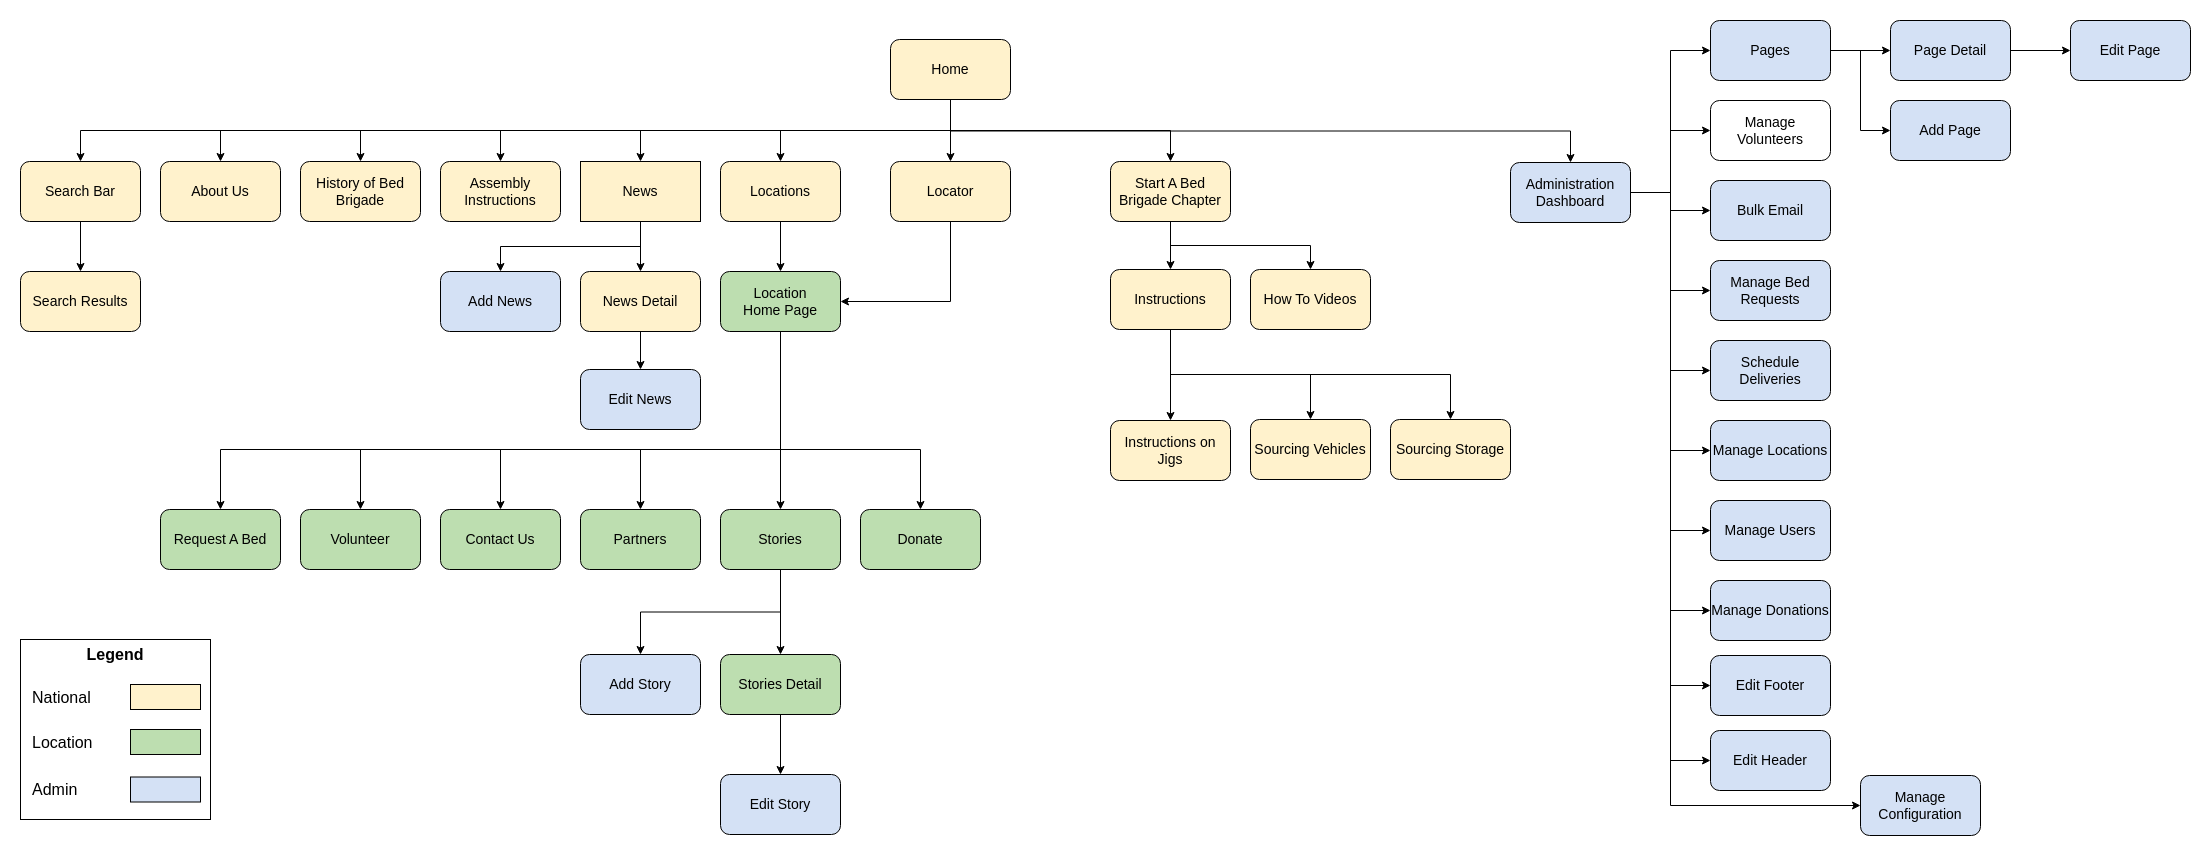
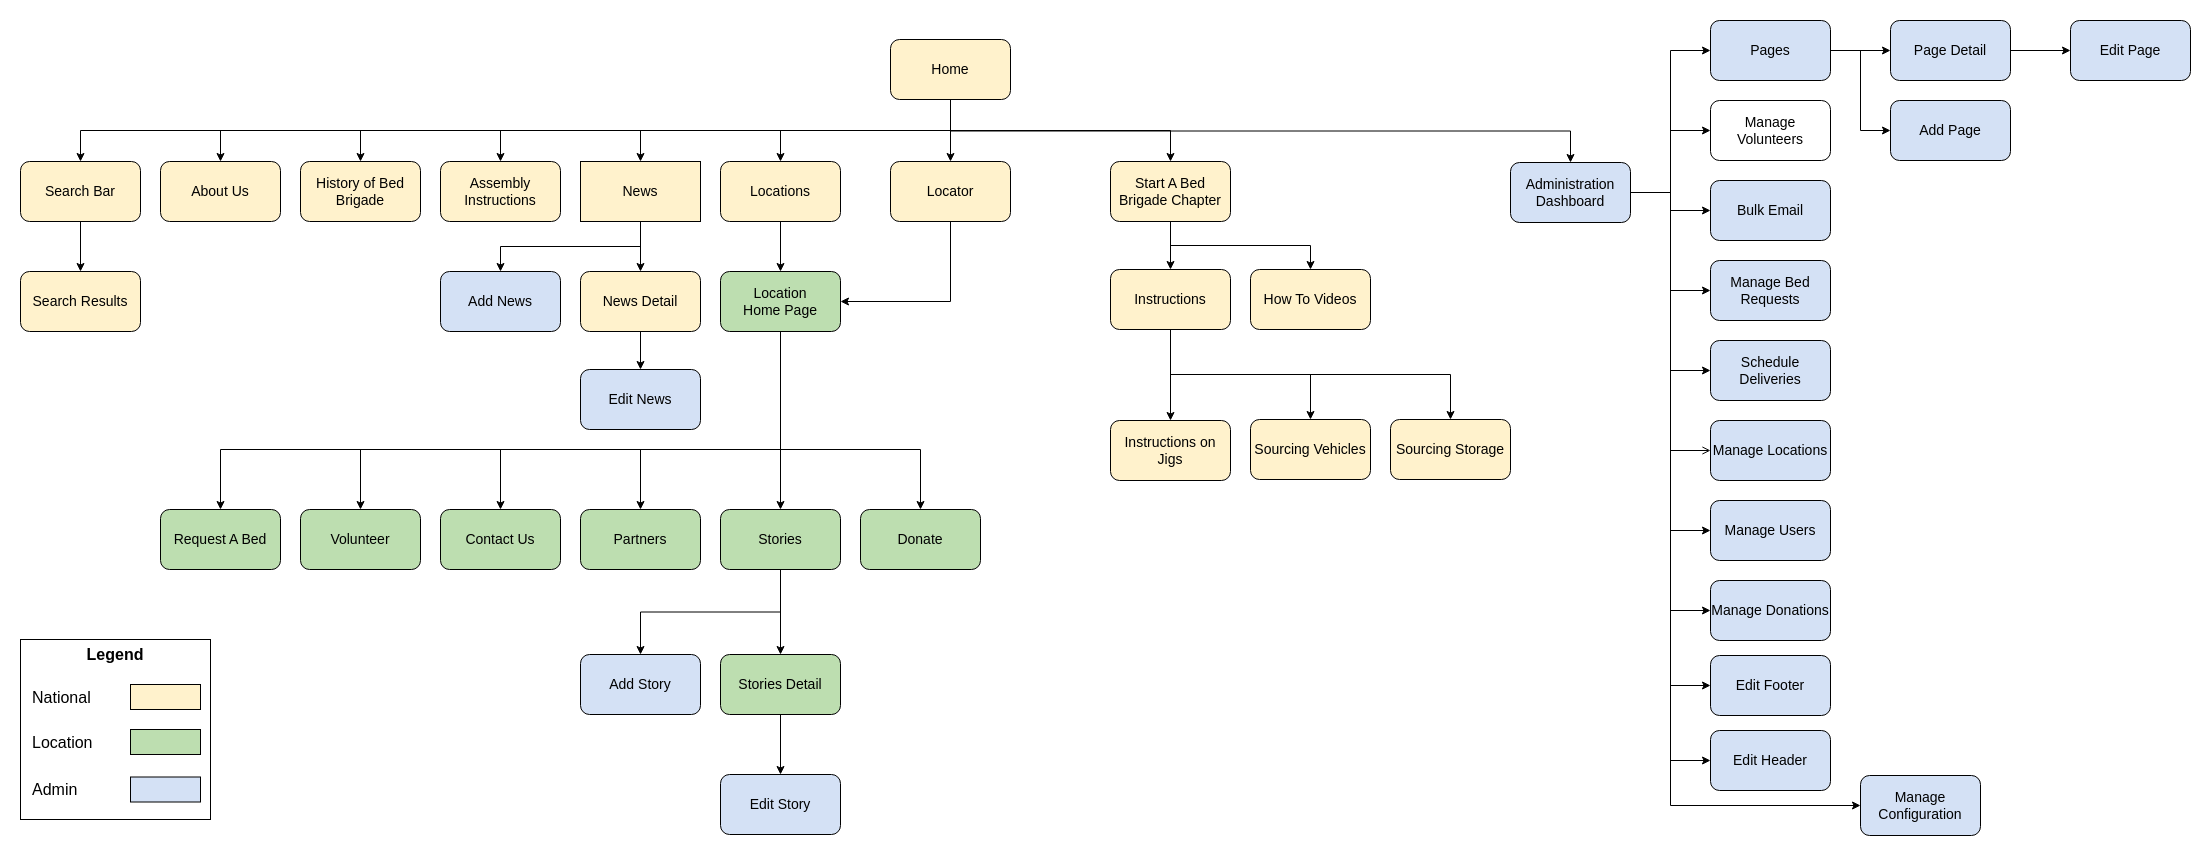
- <mxCell id="42" style="edgeStyle=orthogonalEdgeStyle;rounded=0;orthogonalLoop=1;jettySize=auto;html=1;exitX=1;exitY=0.5;exitDx=0;exitDy=0;entryX=0;entryY=0.5;entryDx=0;entryDy=0;fontSize=16;" parent="1" source="48" target="65" edge="1"><mxGeometry relative="1" as="geometry" /></mxCell>
+ <mxCell id="42" style="edgeStyle=orthogonalEdgeStyle;rounded=0;orthogonalLoop=1;jettySize=auto;html=1;exitX=1;exitY=0.5;exitDx=0;exitDy=0;entryX=0;entryY=0.5;entryDx=0;entryDy=0;fontSize=16;endArrow=open;" parent="1" source="48" target="65" edge="1"><mxGeometry relative="1" as="geometry" /></mxCell>
